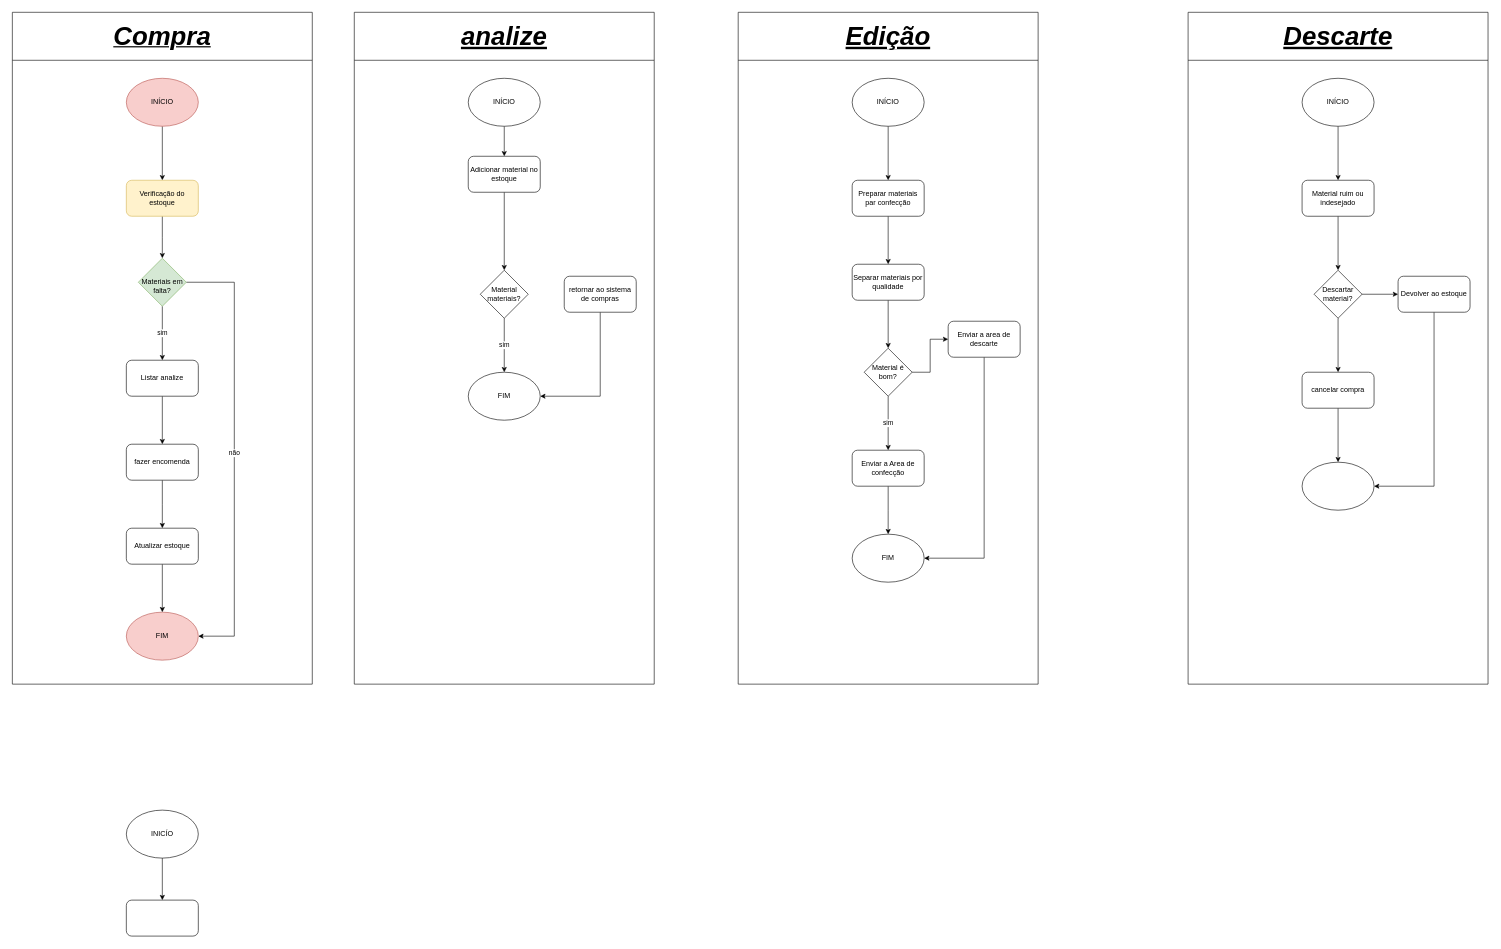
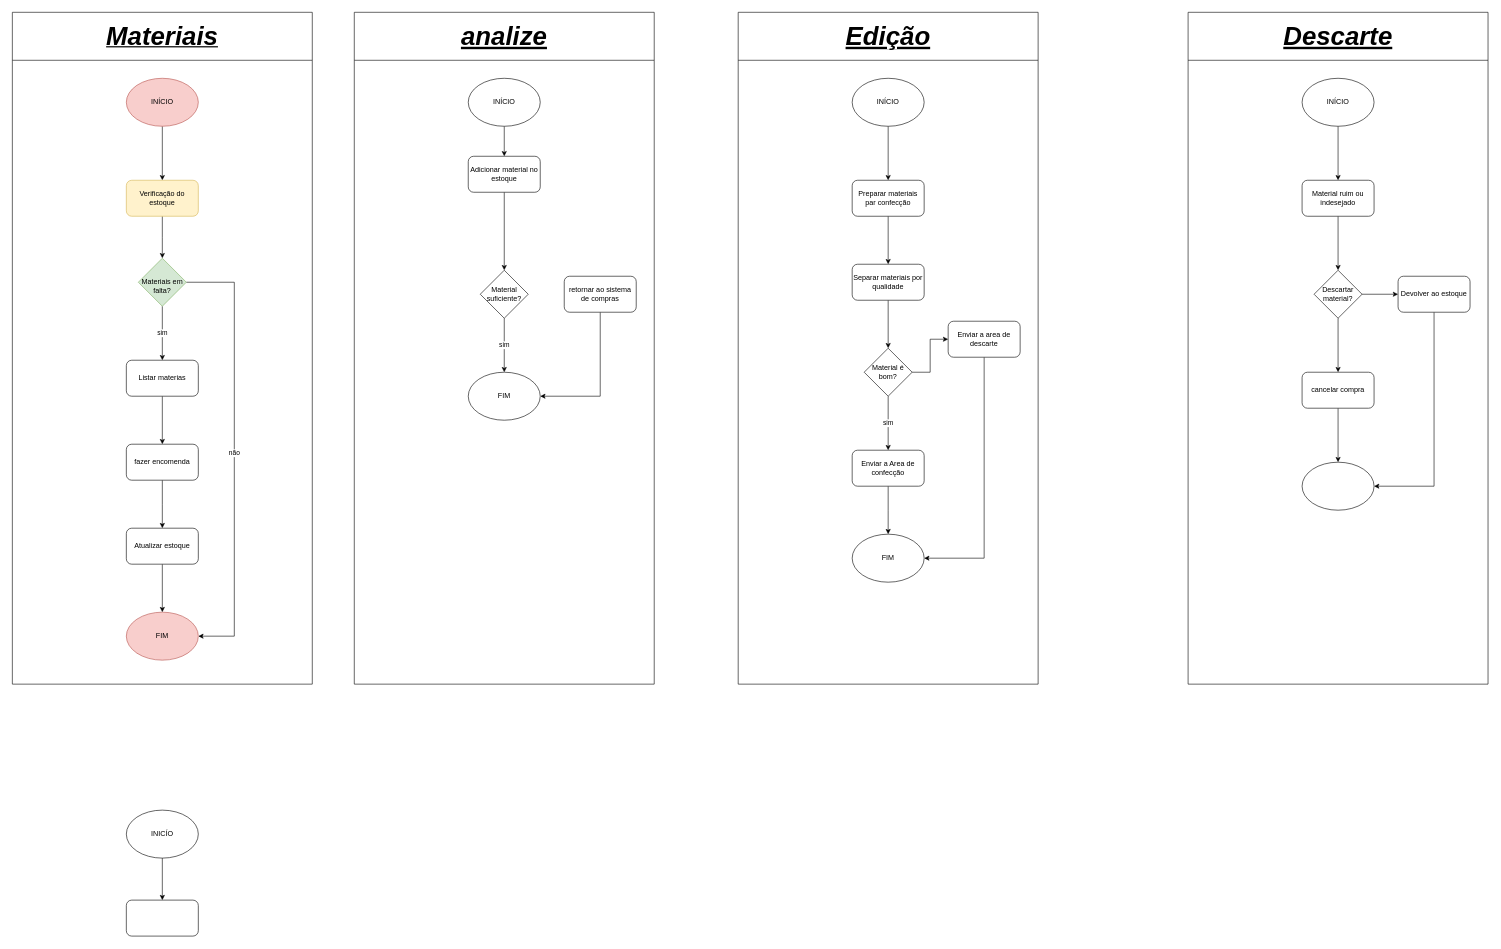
- <mxCell id="16" value="&lt;h1&gt;&lt;i&gt;&lt;u&gt;&lt;font style=&quot;font-size: 43px;&quot;&gt;Compra&lt;/font&gt;&lt;/u&gt;&lt;/i&gt;&lt;/h1&gt;" style="swimlane;whiteSpace=wrap;html=1;startSize=80;" parent="1" vertex="1"><mxGeometry x="20" y="20" width="500" height="1120" as="geometry" /></mxCell>
+ <mxCell id="16" value="&lt;h1&gt;&lt;i&gt;&lt;u&gt;&lt;font style=&quot;font-size: 43px;&quot;&gt;Materiais&lt;/font&gt;&lt;/u&gt;&lt;/i&gt;&lt;/h1&gt;" style="swimlane;whiteSpace=wrap;html=1;startSize=80;" parent="1" vertex="1"><mxGeometry x="20" y="20" width="500" height="1120" as="geometry" /></mxCell>
- <mxCell id="22" value="Material materiais?" style="rhombus;whiteSpace=wrap;html=1;" parent="1" vertex="1"><mxGeometry x="800" y="450" width="80" height="80" as="geometry" /></mxCell>
+ <mxCell id="22" value="Material suficiente?" style="rhombus;whiteSpace=wrap;html=1;" parent="1" vertex="1"><mxGeometry x="800" y="450" width="80" height="80" as="geometry" /></mxCell>
- <mxCell id="10" value="Listar analize" style="rounded=1;whiteSpace=wrap;html=1;" parent="1" vertex="1"><mxGeometry x="210" y="600" width="120" height="60" as="geometry" /></mxCell>
+ <mxCell id="10" value="Listar materias" style="rounded=1;whiteSpace=wrap;html=1;" parent="1" vertex="1"><mxGeometry x="210" y="600" width="120" height="60" as="geometry" /></mxCell>
